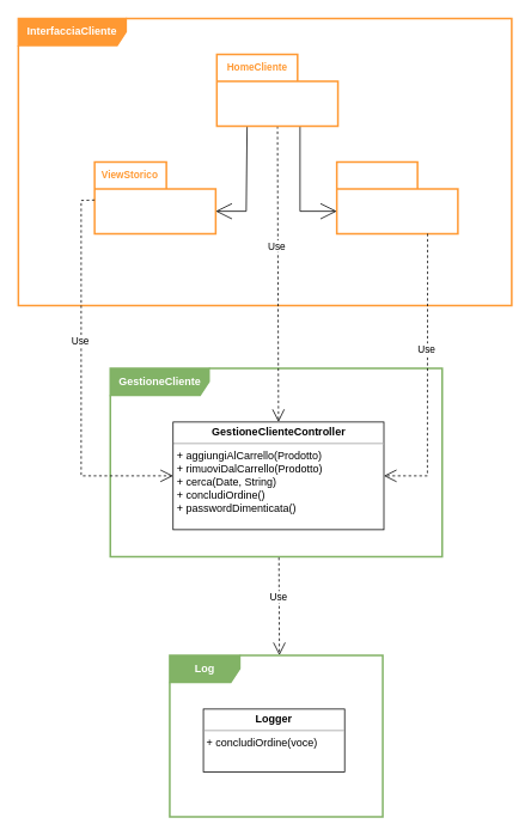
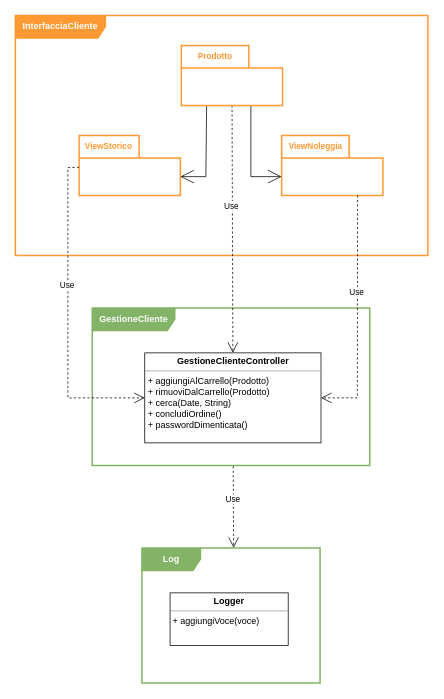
- <mxCell id="17" value="HomeCliente" style="text;html=1;align=center;verticalAlign=middle;resizable=0;points=[];autosize=1;strokeColor=none;fillColor=none;fontSize=11;fontStyle=1;fontColor=#FF9933;" parent="1" vertex="1"><mxGeometry x="241.25" y="60" width="90" height="30" as="geometry" /></mxCell>
+ <mxCell id="17" value="Prodotto" style="text;html=1;align=center;verticalAlign=middle;resizable=0;points=[];autosize=1;strokeColor=none;fillColor=none;fontSize=11;fontStyle=1;fontColor=#FF9933;" parent="1" vertex="1"><mxGeometry x="241.25" y="60" width="90" height="30" as="geometry" /></mxCell>
+ <mxCell id="4" value="ViewNoleggia" style="text;html=1;align=center;verticalAlign=middle;resizable=0;points=[];autosize=1;strokeColor=none;fillColor=none;fontSize=11;fontColor=#FF9933;fontStyle=1" parent="1" vertex="1"><mxGeometry x="375" y="180" width="90" height="30" as="geometry" /></mxCell>
- <mxCell id="15" value="&lt;p style=&quot;margin:0px;margin-top:4px;text-align:center;&quot;&gt;&lt;b&gt;Logger&lt;/b&gt;&lt;/p&gt;&lt;hr size=&quot;1&quot;&gt;&lt;p style=&quot;margin:0px;margin-left:4px;&quot;&gt;+ concludiOrdine(voce)&lt;/p&gt;" style="verticalAlign=top;align=left;overflow=fill;fontSize=12;fontFamily=Helvetica;html=1;whiteSpace=wrap;" parent="1" vertex="1"><mxGeometry x="226.25" y="790" width="157.5" height="70" as="geometry" /></mxCell>
+ <mxCell id="15" value="&lt;p style=&quot;margin:0px;margin-top:4px;text-align:center;&quot;&gt;&lt;b&gt;Logger&lt;/b&gt;&lt;/p&gt;&lt;hr size=&quot;1&quot;&gt;&lt;p style=&quot;margin:0px;margin-left:4px;&quot;&gt;+ aggiungiVoce(voce)&lt;/p&gt;" style="verticalAlign=top;align=left;overflow=fill;fontSize=12;fontFamily=Helvetica;html=1;whiteSpace=wrap;" parent="1" vertex="1"><mxGeometry x="226.25" y="790" width="157.5" height="70" as="geometry" /></mxCell>
